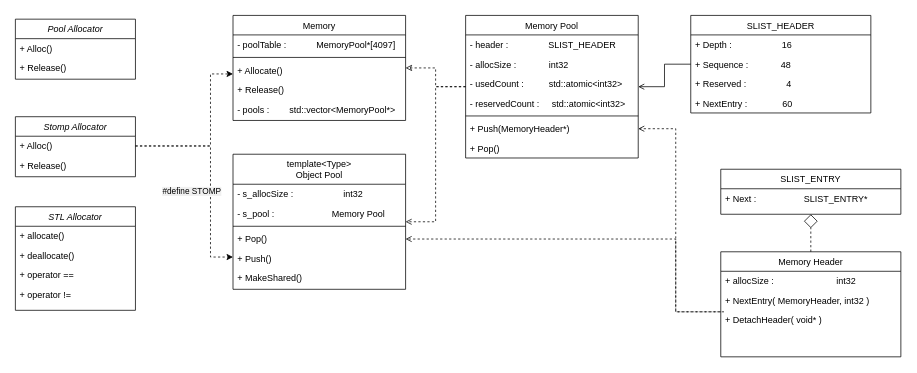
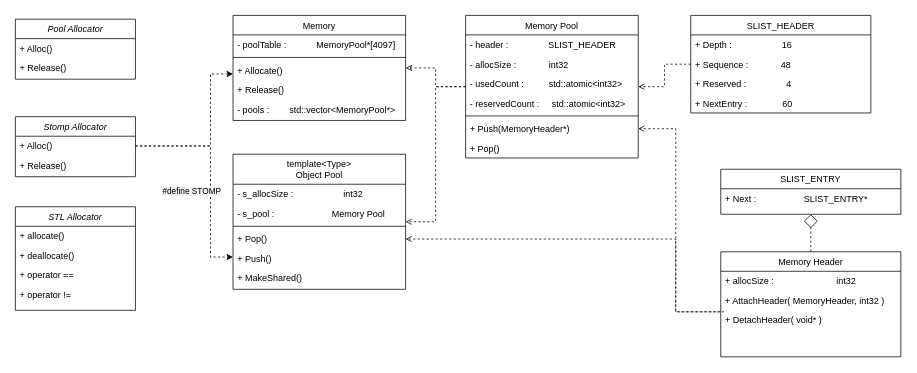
- <mxCell id="49" style="edgeStyle=orthogonalEdgeStyle;rounded=0;orthogonalLoop=1;jettySize=auto;html=1;dashed=0;labelBackgroundColor=none;endArrow=open;endFill=0;" edge="1" parent="1" source="44" target="29"><mxGeometry relative="1" as="geometry"><mxPoint x="1240" y="494" as="sourcePoint" /></mxGeometry></mxCell>
+ <mxCell id="49" style="edgeStyle=orthogonalEdgeStyle;rounded=0;orthogonalLoop=1;jettySize=auto;html=1;dashed=1;labelBackgroundColor=none;endArrow=open;endFill=0;" edge="1" parent="1" source="44" target="29"><mxGeometry relative="1" as="geometry"><mxPoint x="1240" y="494" as="sourcePoint" /></mxGeometry></mxCell>
- <mxCell id="39" value="+ NextEntry( MemoryHeader, int32 )" style="text;align=left;verticalAlign=top;spacingLeft=4;spacingRight=4;overflow=hidden;rotatable=0;points=[[0,0.5],[1,0.5]];portConstraint=eastwest;rounded=0;shadow=0;html=0;" vertex="1" parent="37"><mxGeometry y="52" width="240" height="26" as="geometry" /></mxCell>
+ <mxCell id="39" value="+ AttachHeader( MemoryHeader, int32 )" style="text;align=left;verticalAlign=top;spacingLeft=4;spacingRight=4;overflow=hidden;rotatable=0;points=[[0,0.5],[1,0.5]];portConstraint=eastwest;rounded=0;shadow=0;html=0;" vertex="1" parent="37"><mxGeometry y="52" width="240" height="26" as="geometry" /></mxCell>
